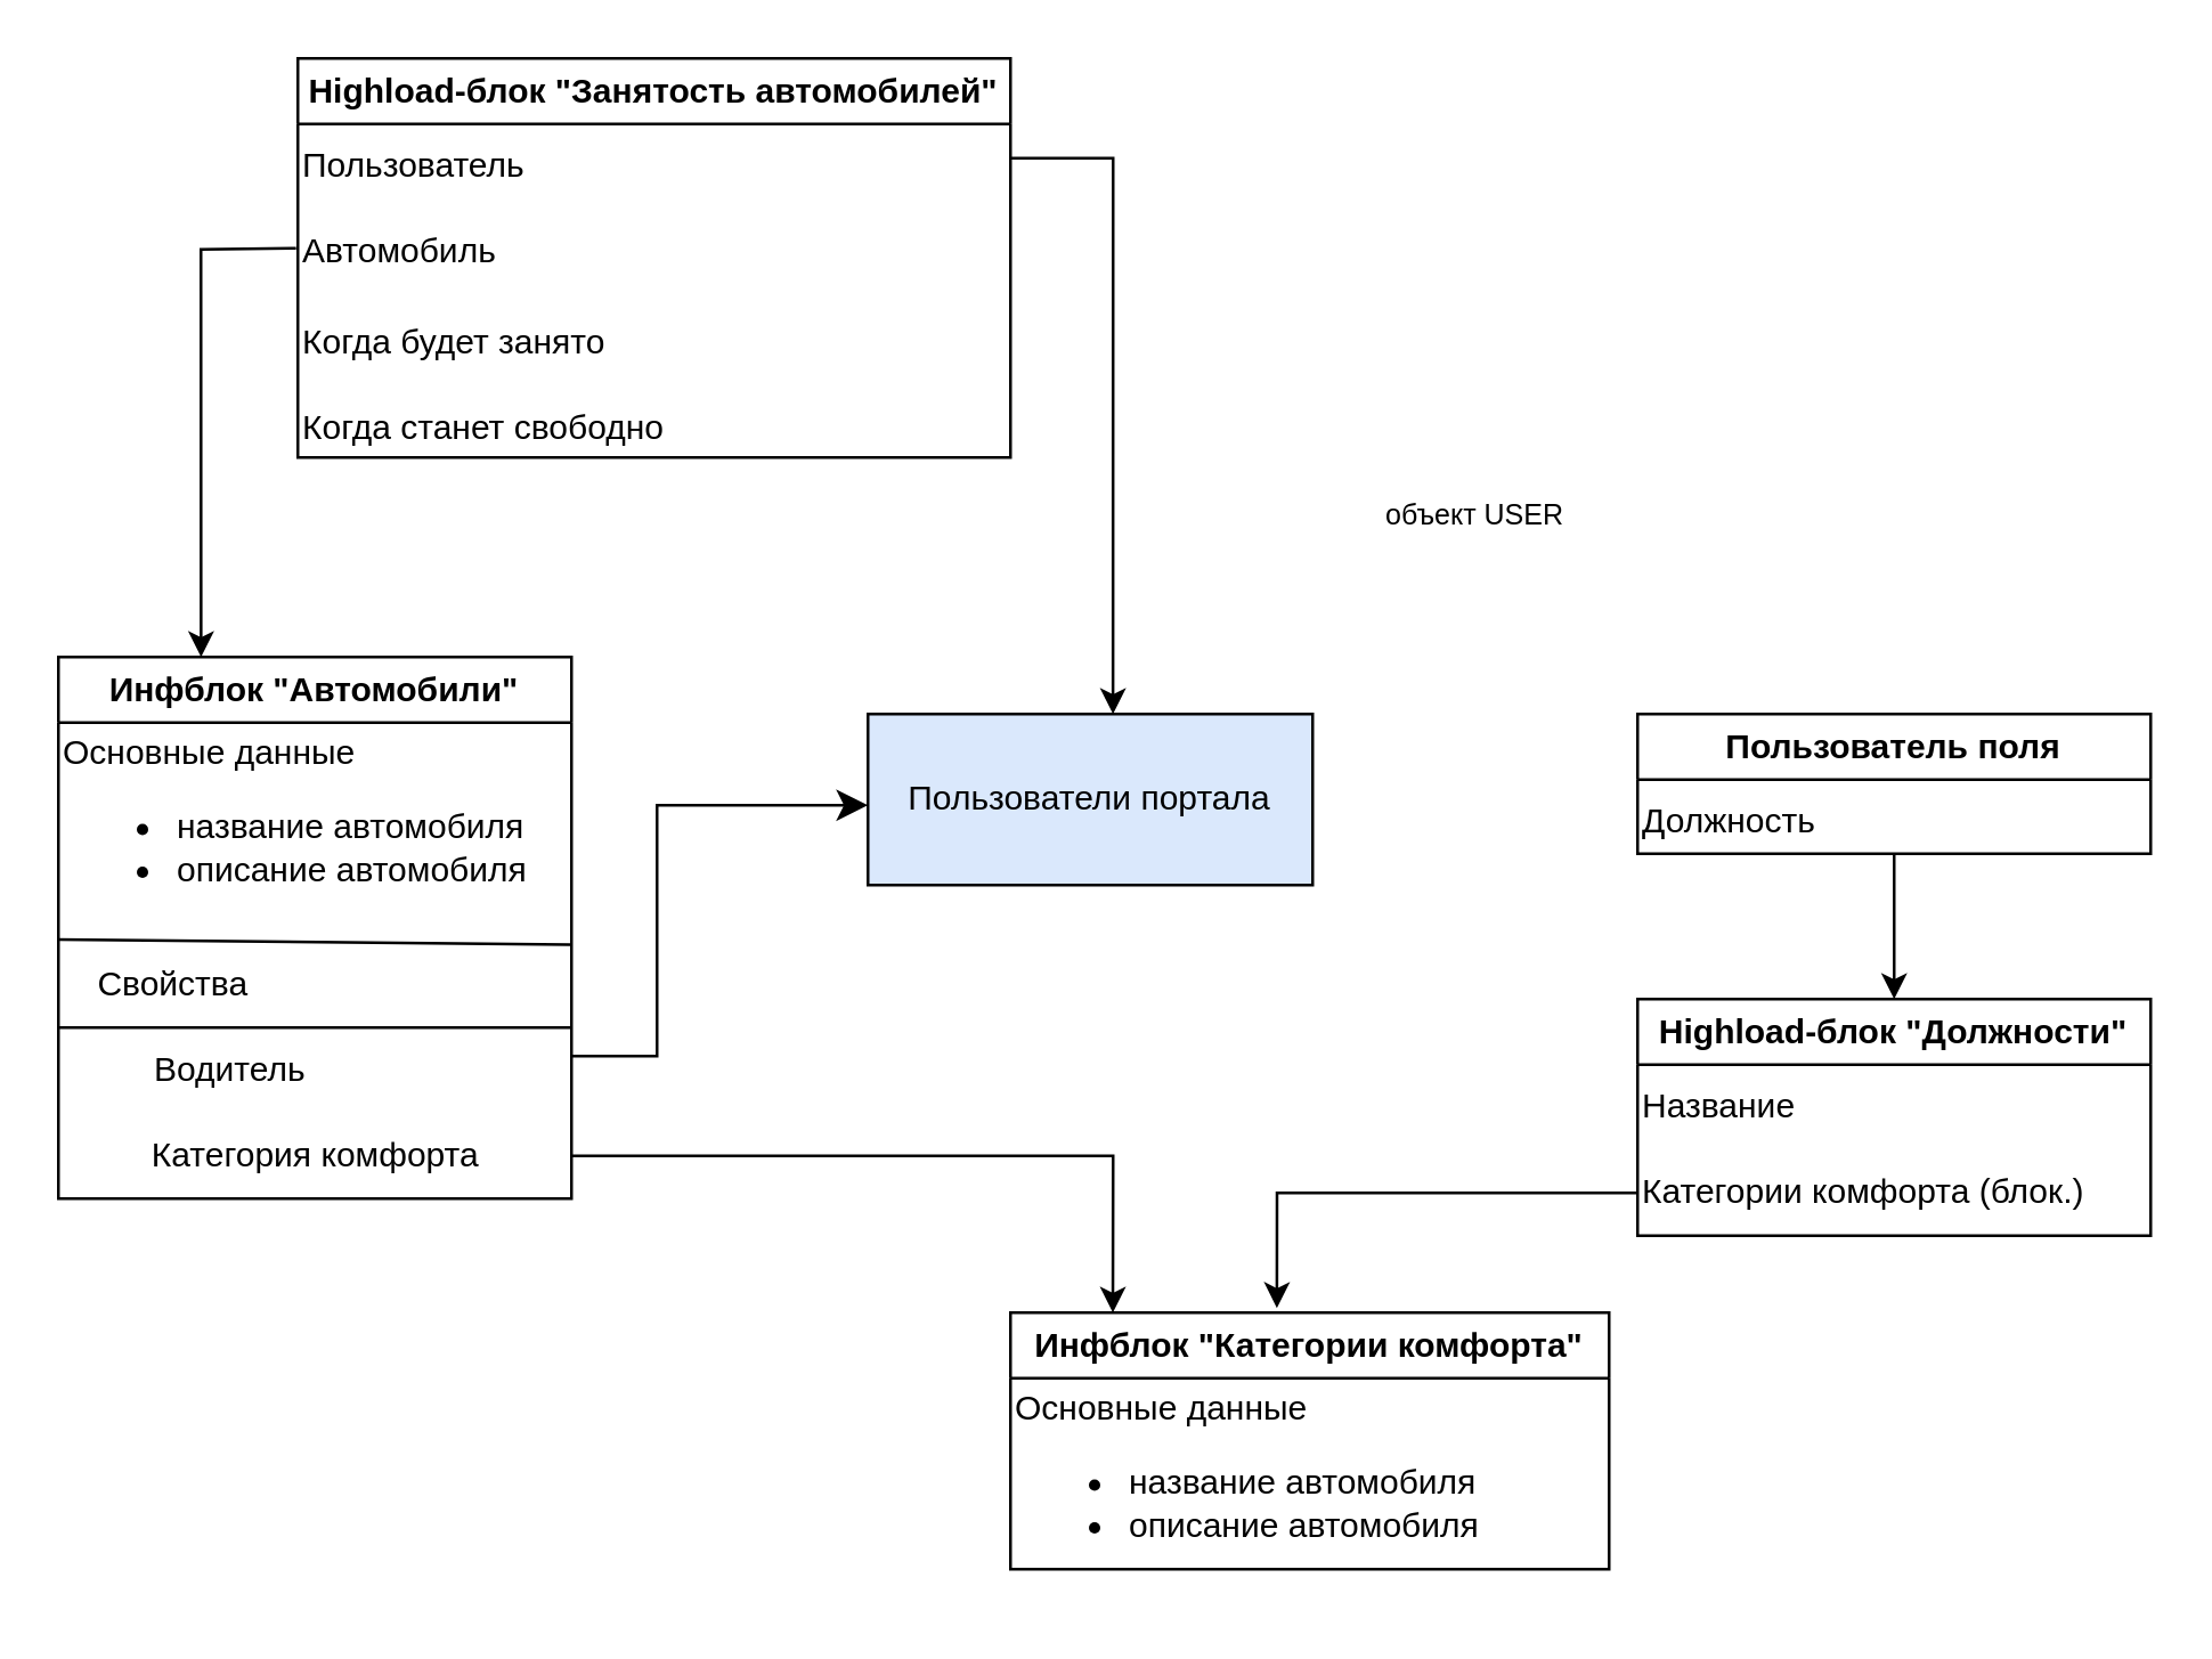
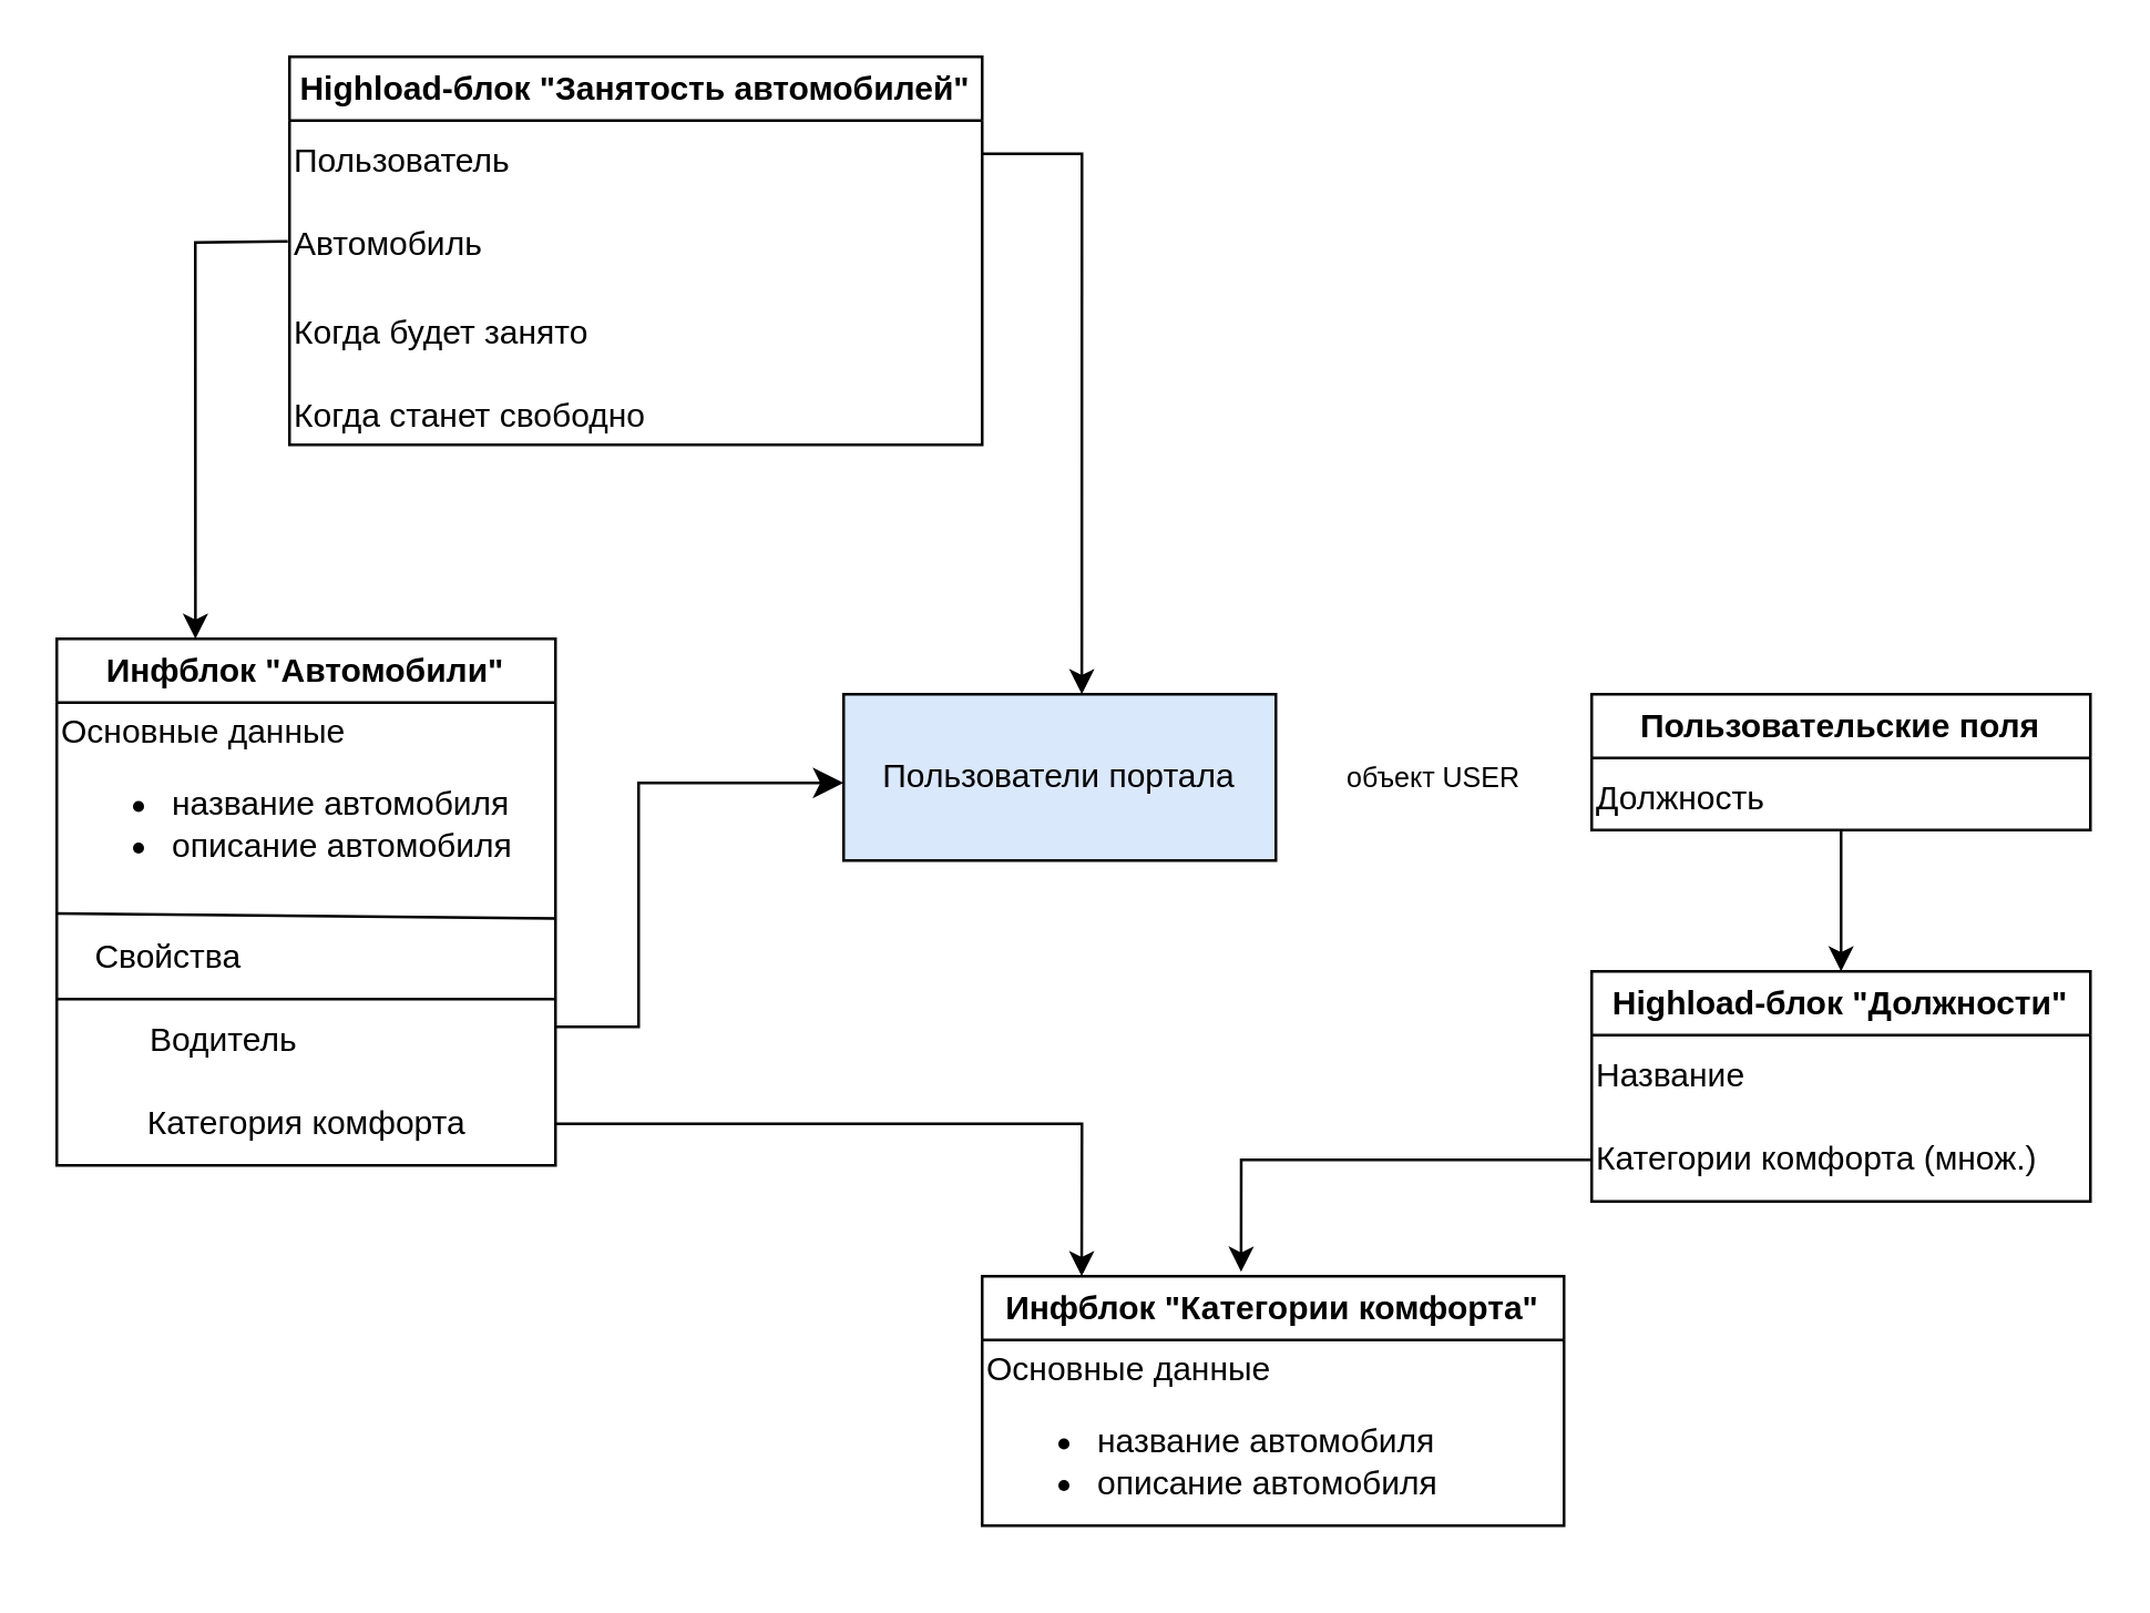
- <mxCell id="23" value="&lt;font style=&quot;font-size: 10px;&quot;&gt;объект USER&lt;/font&gt;" style="text;html=1;align=left;verticalAlign=middle;resizable=0;points=[];autosize=1;strokeColor=none;fillColor=none;" vertex="1" parent="1"><mxGeometry x="484" y="165" width="90" height="30" as="geometry" /></mxCell>
+ <mxCell id="23" value="&lt;font style=&quot;font-size: 10px;&quot;&gt;объект USER&lt;/font&gt;" style="text;html=1;align=left;verticalAlign=middle;resizable=0;points=[];autosize=1;strokeColor=none;fillColor=none;" vertex="1" parent="1"><mxGeometry x="484" y="265" width="90" height="30" as="geometry" /></mxCell>
- <mxCell id="21" value="Пользователь поля" style="swimlane;whiteSpace=wrap;html=1;" vertex="1" parent="1"><mxGeometry x="574" y="250" width="180" height="49" as="geometry" /></mxCell>
+ <mxCell id="21" value="Пользовательские поля" style="swimlane;whiteSpace=wrap;html=1;" vertex="1" parent="1"><mxGeometry x="574" y="250" width="180" height="49" as="geometry" /></mxCell>
- <mxCell id="14" value="Категории комфорта (блок.)" style="text;html=1;align=left;verticalAlign=middle;resizable=0;points=[];autosize=1;strokeColor=none;fillColor=none;" vertex="1" parent="12"><mxGeometry y="53" width="180" height="30" as="geometry" /></mxCell>
+ <mxCell id="14" value="Категории комфорта (множ.)" style="text;html=1;align=left;verticalAlign=middle;resizable=0;points=[];autosize=1;strokeColor=none;fillColor=none;" vertex="1" parent="12"><mxGeometry y="53" width="180" height="30" as="geometry" /></mxCell>
